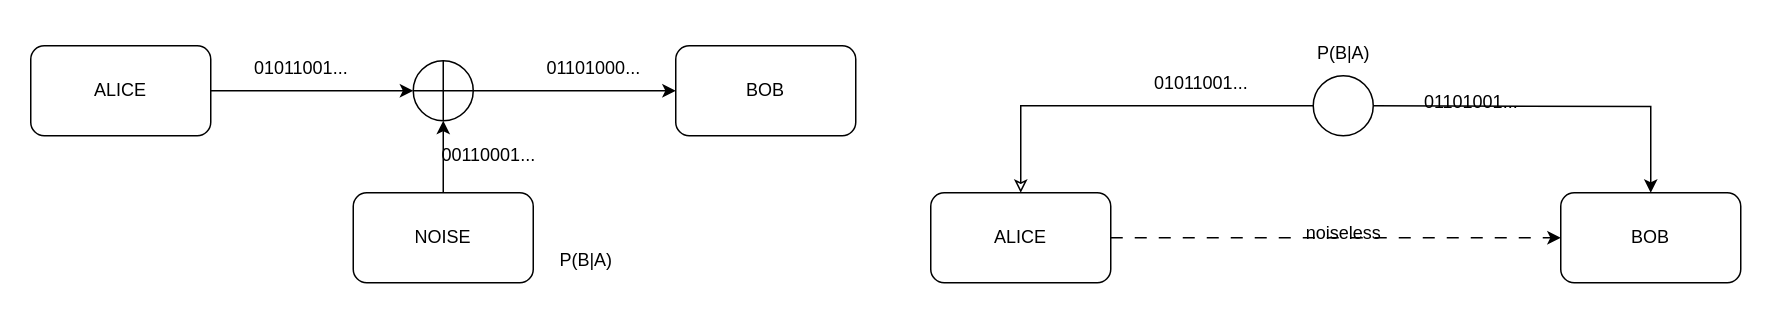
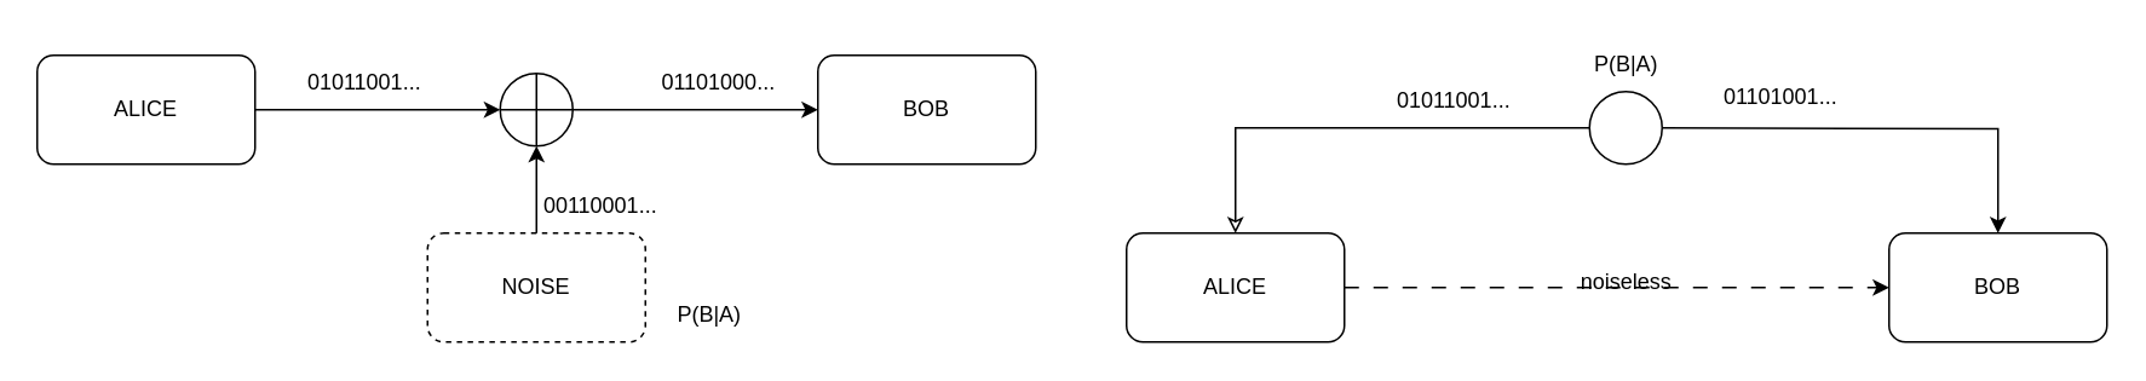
- <mxCell id="16" value="01101001..." style="text;html=1;align=center;verticalAlign=middle;resizable=0;points=[];autosize=1;strokeColor=none;fillColor=none;" vertex="1" parent="1"><mxGeometry x="935" y="53" width="90" height="30" as="geometry" /></mxCell>
+ <mxCell id="16" value="01101001..." style="text;html=1;align=center;verticalAlign=middle;resizable=0;points=[];autosize=1;strokeColor=none;fillColor=none;" vertex="1" parent="1"><mxGeometry x="935" y="38" width="90" height="30" as="geometry" /></mxCell>
- <mxCell id="20" value="00110001..." style="text;html=1;align=center;verticalAlign=middle;resizable=0;points=[];autosize=1;strokeColor=none;fillColor=none;" vertex="1" parent="1"><mxGeometry x="280" y="88" width="90" height="30" as="geometry" /></mxCell>
+ <mxCell id="20" value="00110001..." style="text;html=1;align=center;verticalAlign=middle;resizable=0;points=[];autosize=1;strokeColor=none;fillColor=none;" vertex="1" parent="1"><mxGeometry x="285" y="98" width="90" height="30" as="geometry" /></mxCell>
- <mxCell id="7" value="NOISE" style="rounded=1;whiteSpace=wrap;html=1;" vertex="1" parent="1"><mxGeometry x="235" y="128" width="120" height="60" as="geometry" /></mxCell>
+ <mxCell id="7" value="NOISE" style="rounded=1;whiteSpace=wrap;html=1;dashed=1;" vertex="1" parent="1"><mxGeometry x="235" y="128" width="120" height="60" as="geometry" /></mxCell>
